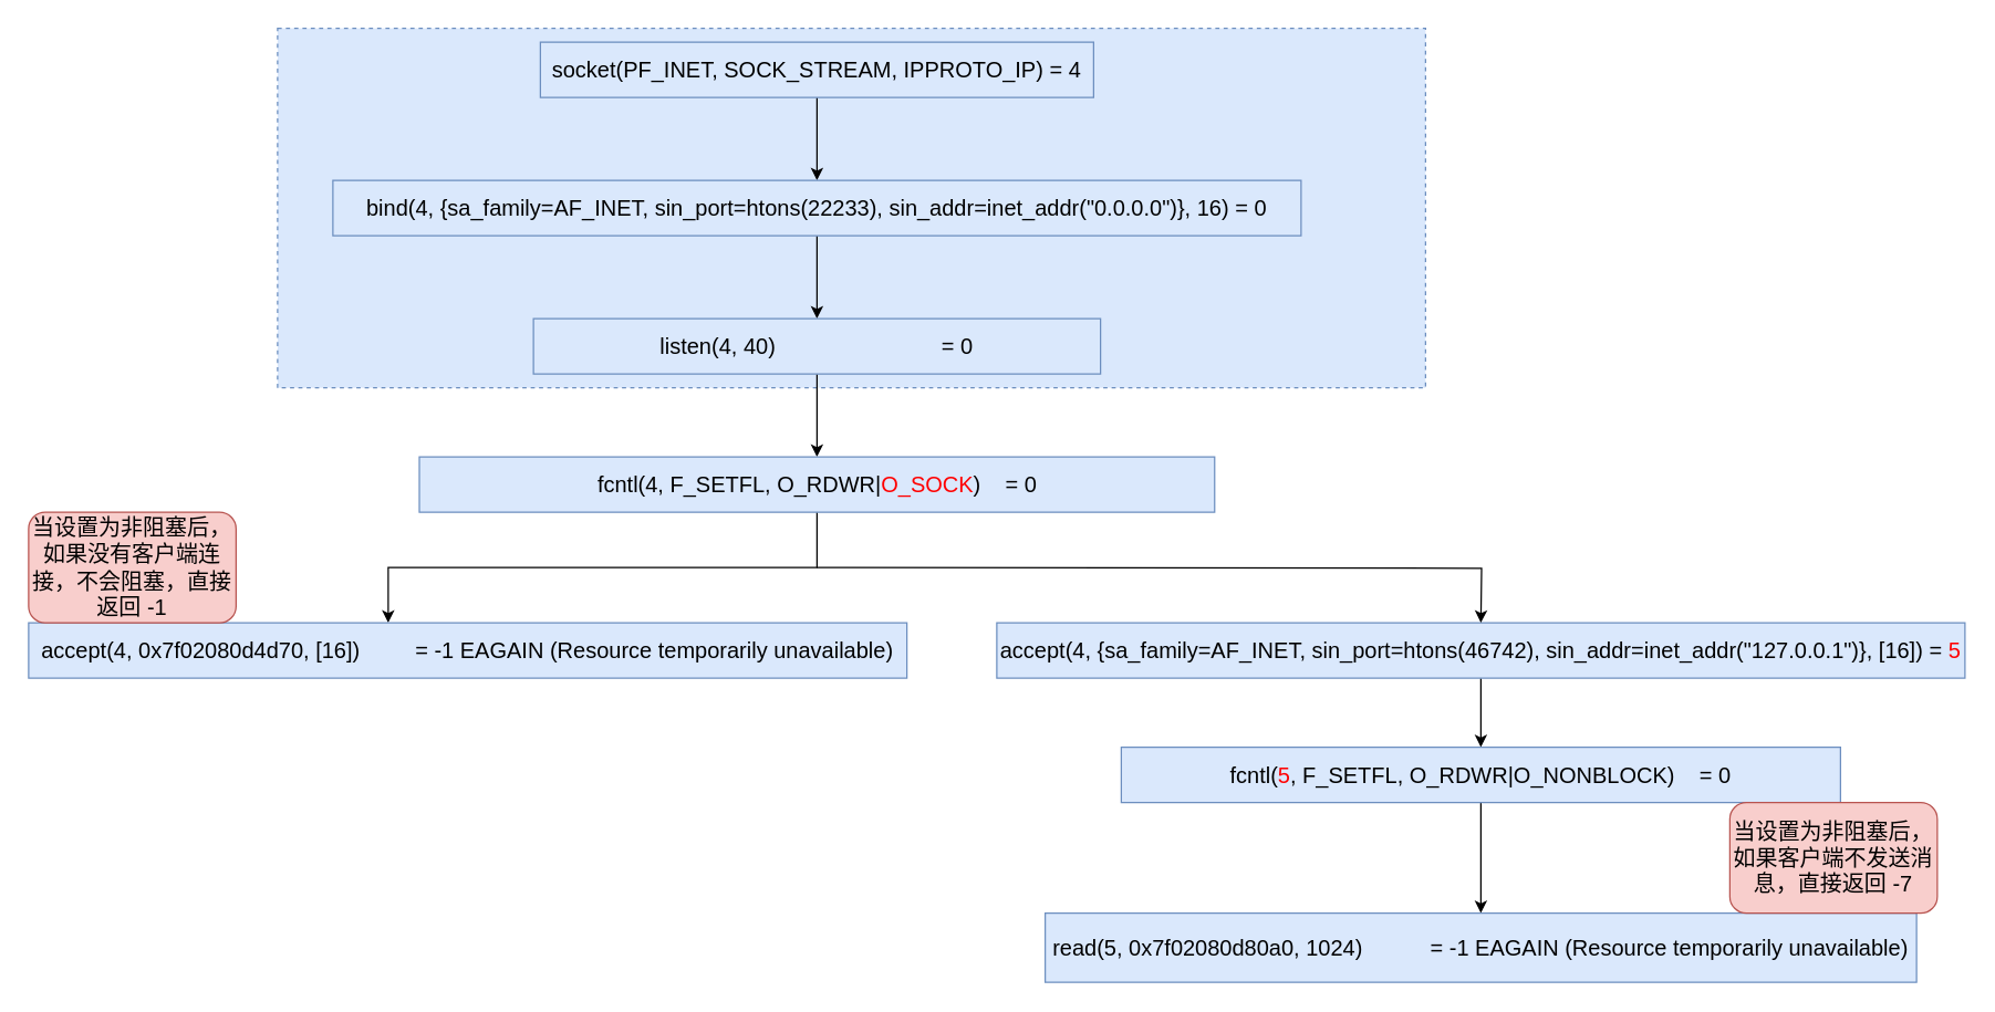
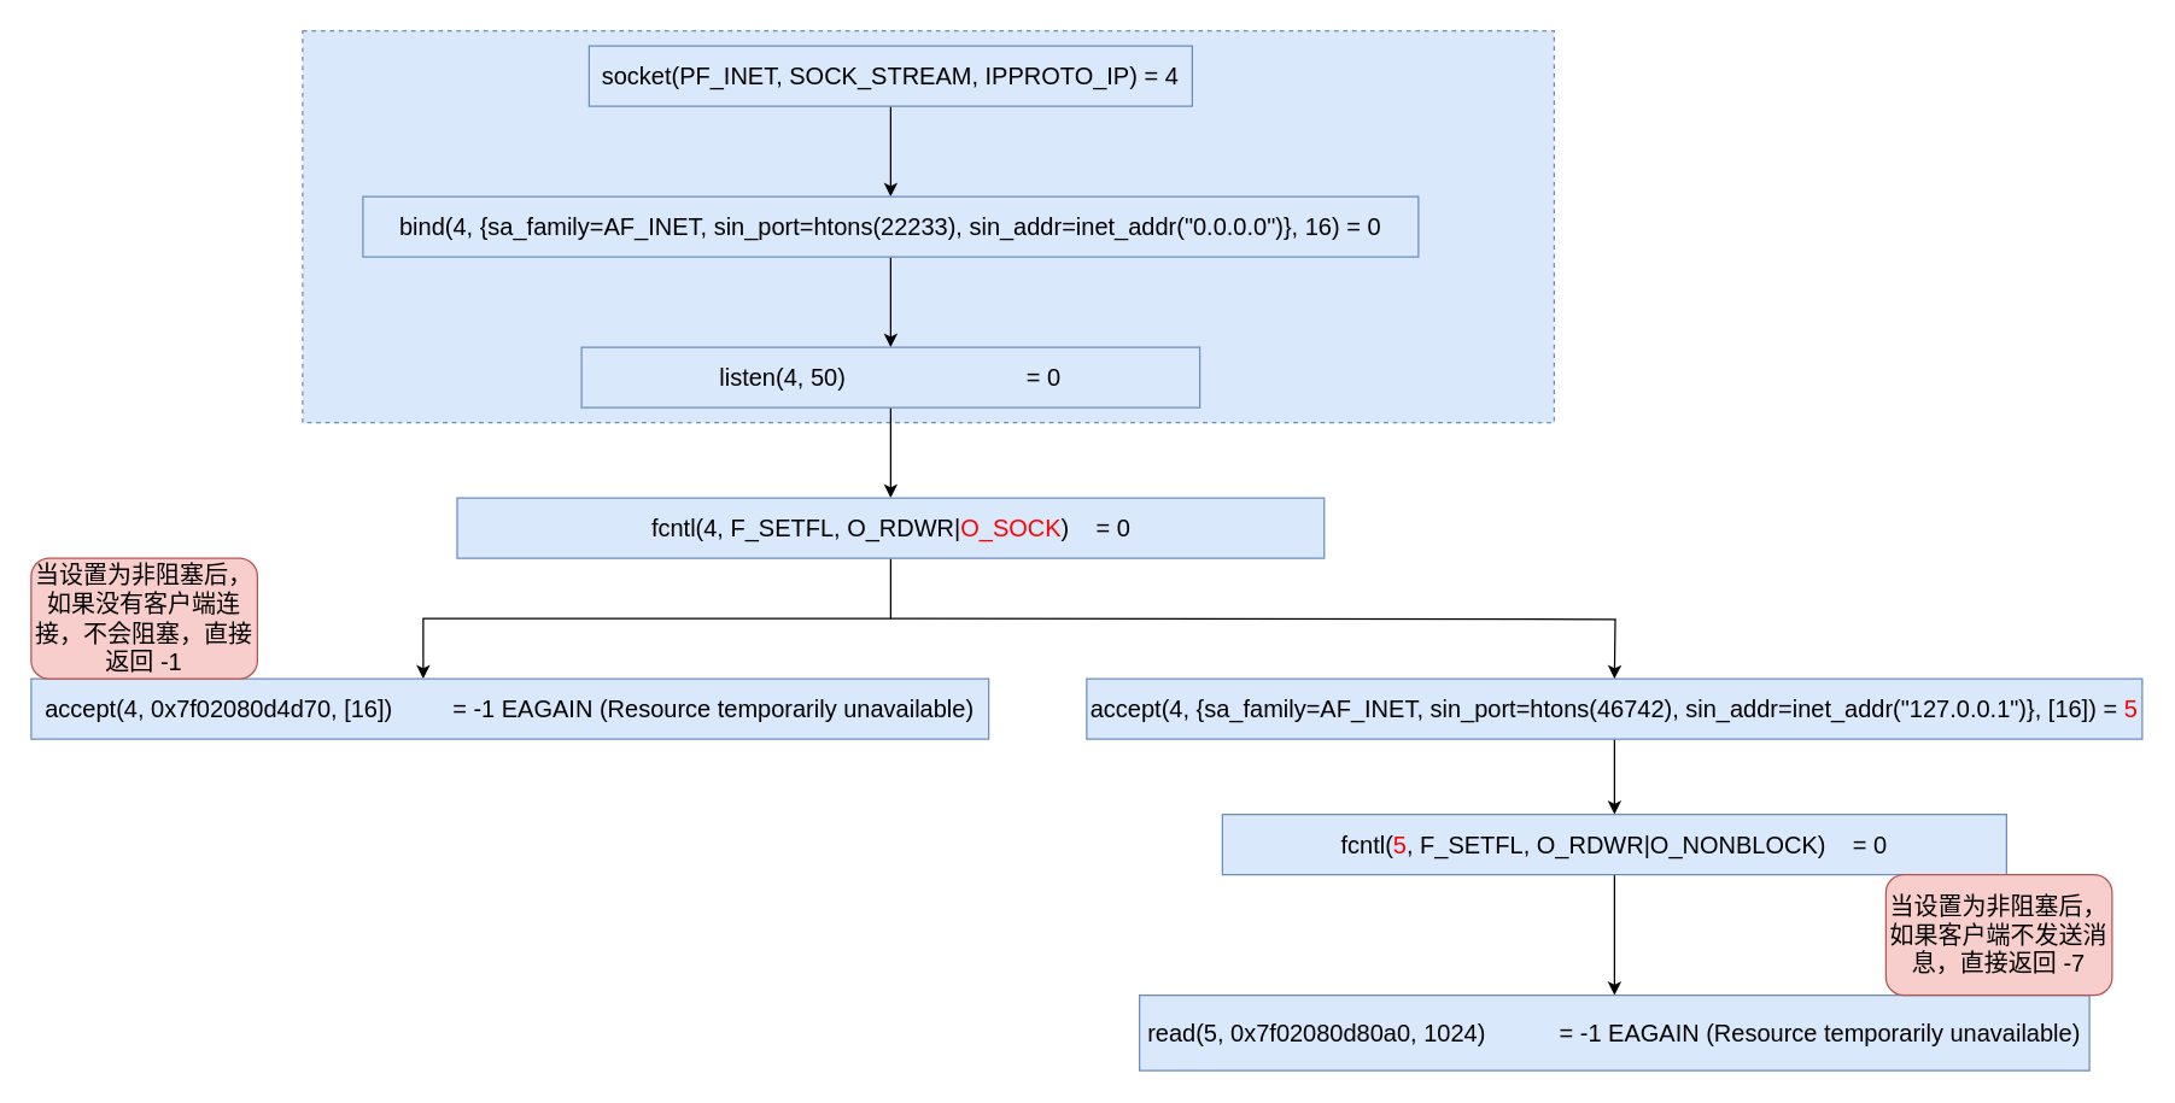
- <mxCell id="8" value="&lt;font style=&quot;font-size: 16px&quot;&gt;listen(4, 40)&amp;nbsp; &amp;nbsp; &amp;nbsp; &amp;nbsp; &amp;nbsp; &amp;nbsp; &amp;nbsp; &amp;nbsp; &amp;nbsp; &amp;nbsp; &amp;nbsp; &amp;nbsp; &amp;nbsp; &amp;nbsp;= 0&lt;/font&gt;" style="rounded=0;whiteSpace=wrap;html=1;fillColor=#dae8fc;strokeColor=#6c8ebf;" vertex="1" parent="1"><mxGeometry x="385" y="230" width="410" height="40" as="geometry" /></mxCell>
+ <mxCell id="8" value="&lt;font style=&quot;font-size: 16px&quot;&gt;listen(4, 50)&amp;nbsp; &amp;nbsp; &amp;nbsp; &amp;nbsp; &amp;nbsp; &amp;nbsp; &amp;nbsp; &amp;nbsp; &amp;nbsp; &amp;nbsp; &amp;nbsp; &amp;nbsp; &amp;nbsp; &amp;nbsp;= 0&lt;/font&gt;" style="rounded=0;whiteSpace=wrap;html=1;fillColor=#dae8fc;strokeColor=#6c8ebf;" vertex="1" parent="1"><mxGeometry x="385" y="230" width="410" height="40" as="geometry" /></mxCell>
